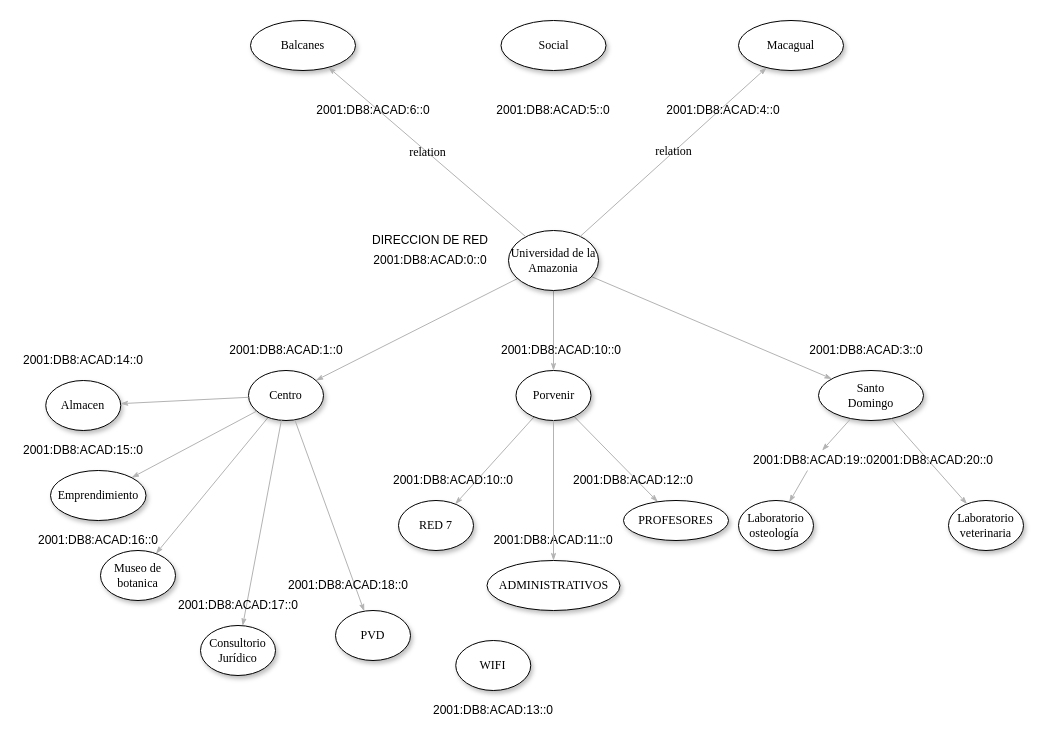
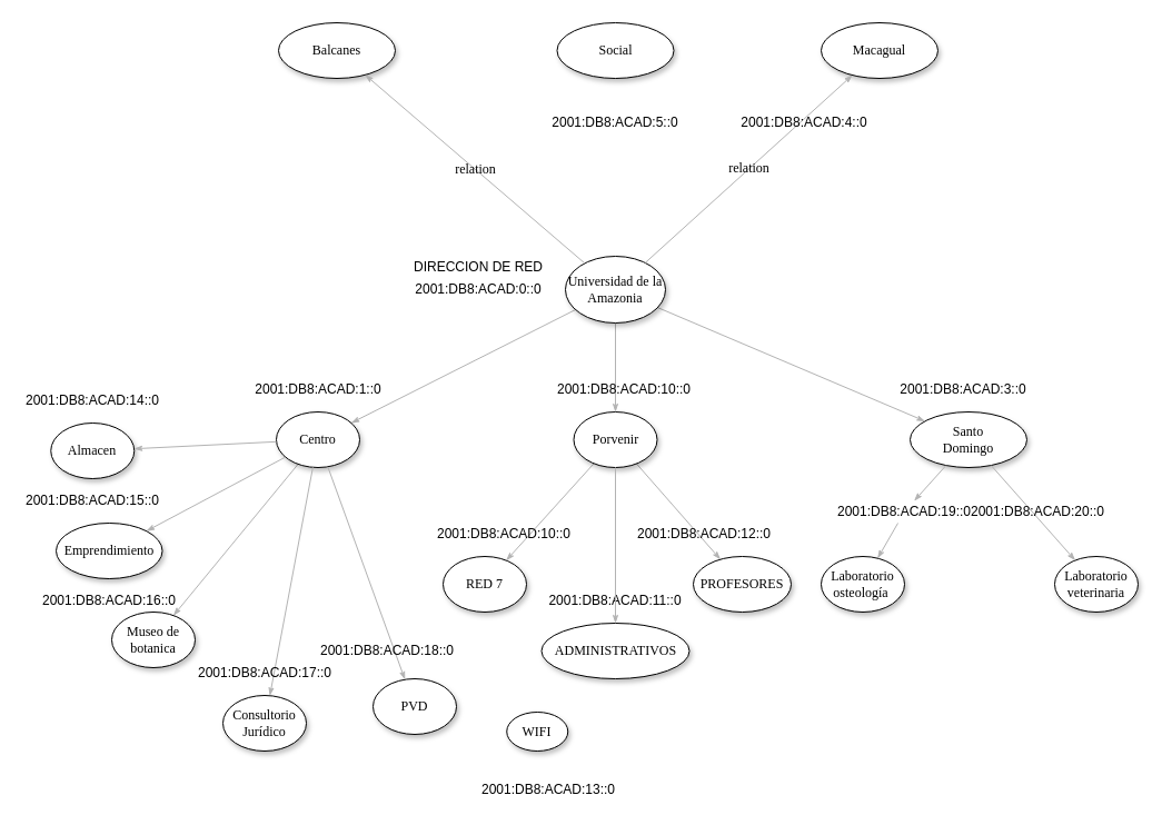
- <mxCell id="39" value="2001:DB8:ACAD:6::0" style="text;html=1;strokeColor=none;fillColor=none;align=center;verticalAlign=middle;whiteSpace=wrap;rounded=0;" parent="1" vertex="1"><mxGeometry x="310" y="100" width="125.5" height="20" as="geometry" /></mxCell>
- <mxCell id="12" value="&lt;span&gt;PROFESORES&lt;/span&gt;" style="ellipse;whiteSpace=wrap;html=1;rounded=0;shadow=1;comic=0;labelBackgroundColor=none;strokeWidth=1;fontFamily=Verdana;fontSize=12;align=center;" parent="1" vertex="1"><mxGeometry x="623" y="500" width="105" height="40" as="geometry" /></mxCell>
+ <mxCell id="12" value="&lt;span&gt;PROFESORES&lt;/span&gt;" style="ellipse;whiteSpace=wrap;html=1;rounded=0;shadow=1;comic=0;labelBackgroundColor=none;strokeWidth=1;fontFamily=Verdana;fontSize=12;align=center;" parent="1" vertex="1"><mxGeometry x="623" y="500" width="88" height="50" as="geometry" /></mxCell>
- <mxCell id="41" value="WIFI" style="ellipse;whiteSpace=wrap;html=1;rounded=0;shadow=1;comic=0;labelBackgroundColor=none;strokeWidth=1;fontFamily=Verdana;fontSize=12;align=center;" parent="1" vertex="1"><mxGeometry x="455.25" y="640" width="75" height="50" as="geometry" /></mxCell>
+ <mxCell id="41" value="WIFI" style="ellipse;whiteSpace=wrap;html=1;rounded=0;shadow=1;comic=0;labelBackgroundColor=none;strokeWidth=1;fontFamily=Verdana;fontSize=12;align=center;" parent="1" vertex="1"><mxGeometry x="455.25" y="640" width="55" height="35" as="geometry" /></mxCell>
